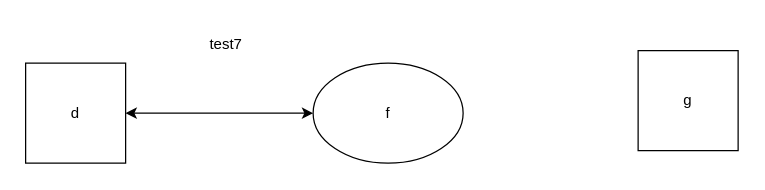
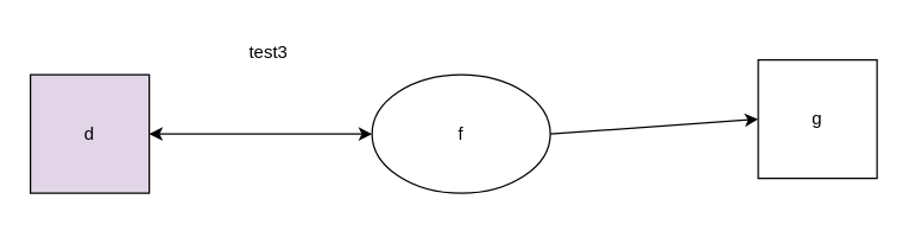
- <mxCell id="6" value="test7" style="text;html=1;align=center;verticalAlign=middle;resizable=0;points=[];autosize=1;strokeColor=none;fillColor=none;" parent="1" vertex="1"><mxGeometry x="155" y="20" width="50" height="30" as="geometry" /></mxCell>
+ <mxCell id="6" value="test3" style="text;html=1;align=center;verticalAlign=middle;resizable=0;points=[];autosize=1;strokeColor=none;fillColor=none;" parent="1" vertex="1"><mxGeometry x="155" y="20" width="50" height="30" as="geometry" /></mxCell>
+ <mxCell id="4" style="edgeStyle=none;html=1;exitX=1;exitY=0.5;exitDx=0;exitDy=0;entryX=0;entryY=0.5;entryDx=0;entryDy=0;" edge="1" parent="1" source="5" target="7"><mxGeometry relative="1" as="geometry" /></mxCell>
- <mxCell id="2" value="d" style="whiteSpace=wrap;html=1;aspect=fixed;" parent="1" vertex="1"><mxGeometry x="20" y="50" width="80" height="80" as="geometry" /></mxCell>
+ <mxCell id="2" value="d" style="whiteSpace=wrap;html=1;aspect=fixed;fillColor=#e1d5e7;" parent="1" vertex="1"><mxGeometry x="20" y="50" width="80" height="80" as="geometry" /></mxCell>
